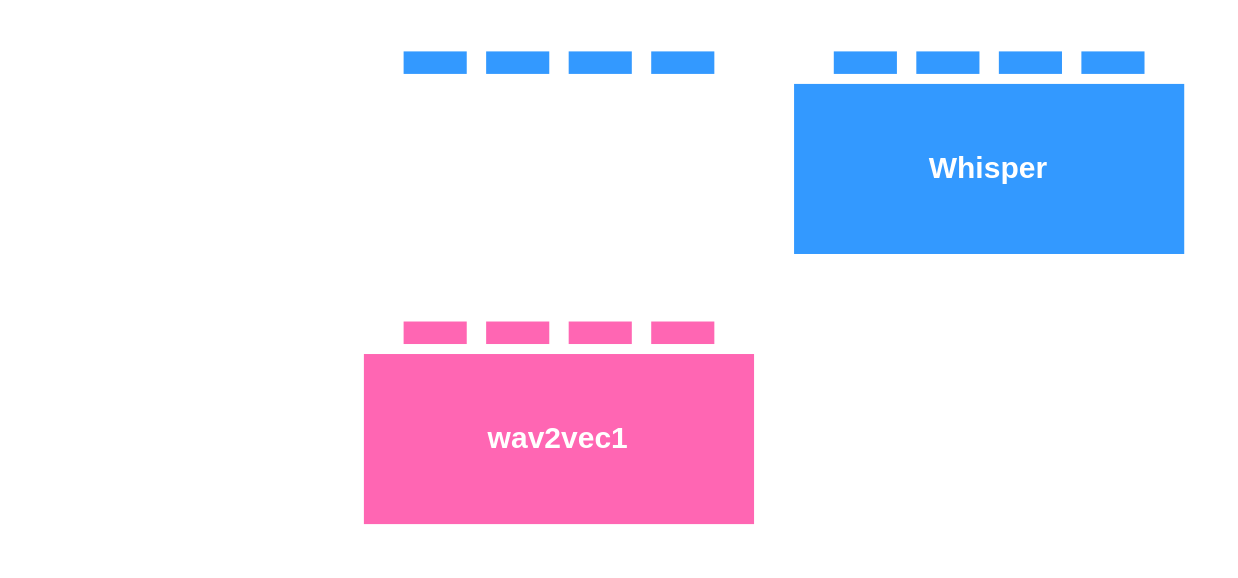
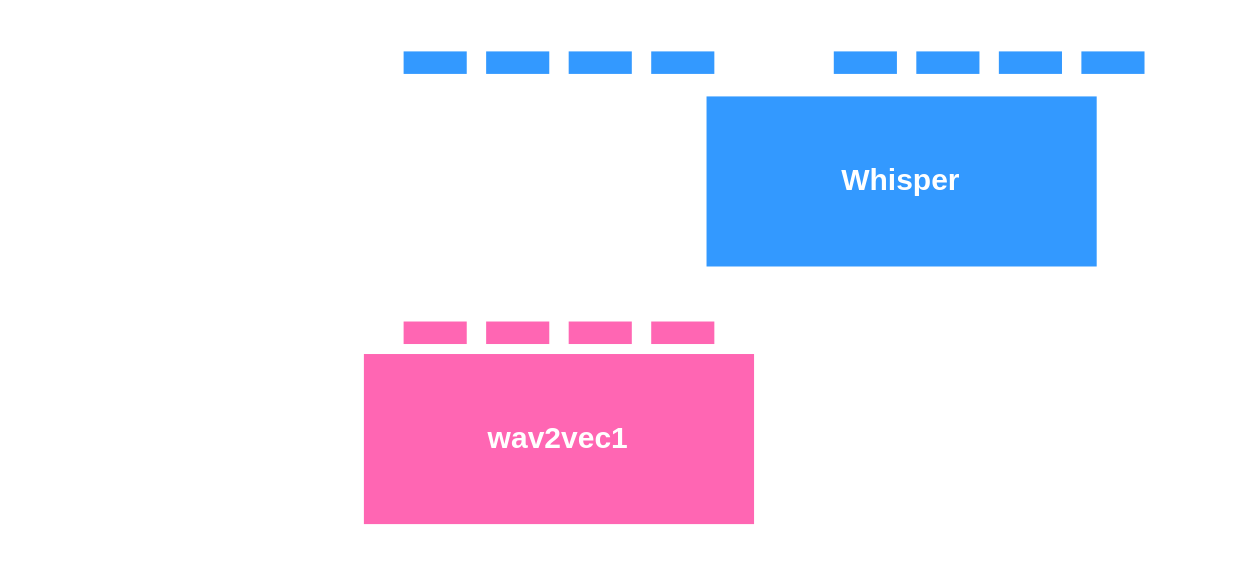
- <mxCell id="6" value="&lt;b&gt;&lt;font color=&quot;#ffffff&quot;&gt;Whisper&lt;/font&gt;&lt;/b&gt;" style="rounded=0;whiteSpace=wrap;html=1;fillStyle=solid;fillColor=#3399FF;strokeColor=none;gradientColor=none;" parent="1" vertex="1"><mxGeometry x="317" y="33" width="156" height="68" as="geometry" /></mxCell>
+ <mxCell id="6" value="&lt;b&gt;&lt;font color=&quot;#ffffff&quot;&gt;Whisper&lt;/font&gt;&lt;/b&gt;" style="rounded=0;whiteSpace=wrap;html=1;fillStyle=solid;fillColor=#3399FF;strokeColor=none;gradientColor=none;" parent="1" vertex="1"><mxGeometry x="282" y="38" width="156" height="68" as="geometry" /></mxCell>
